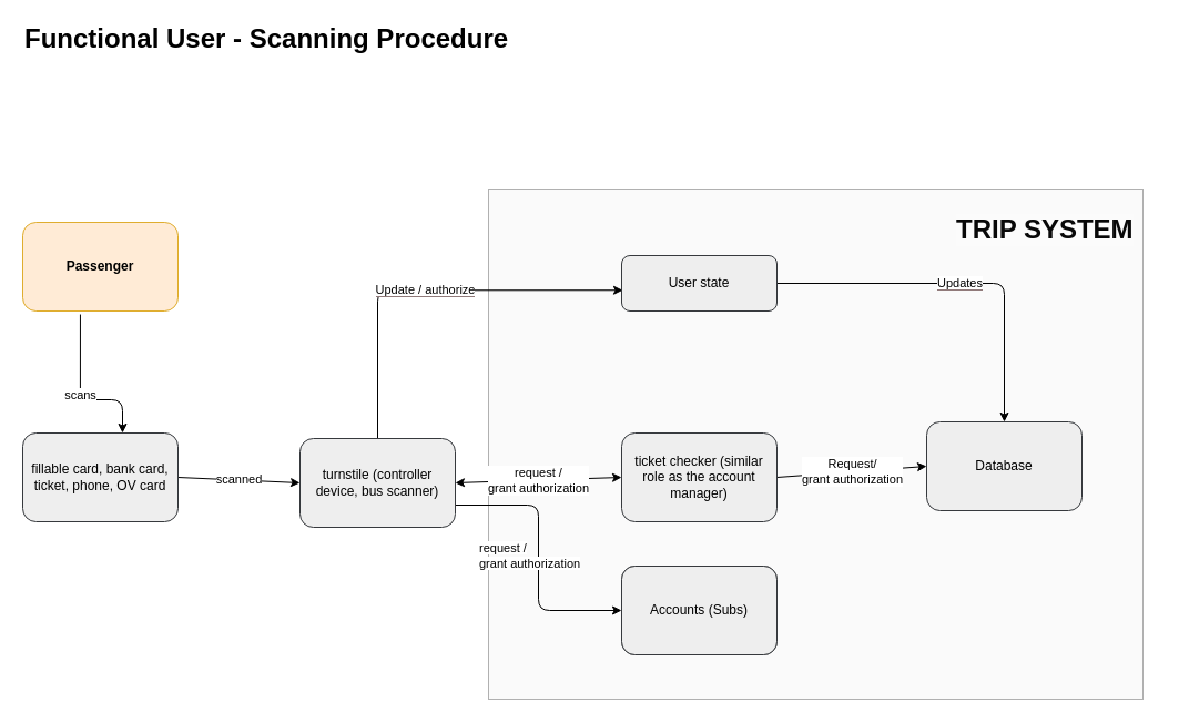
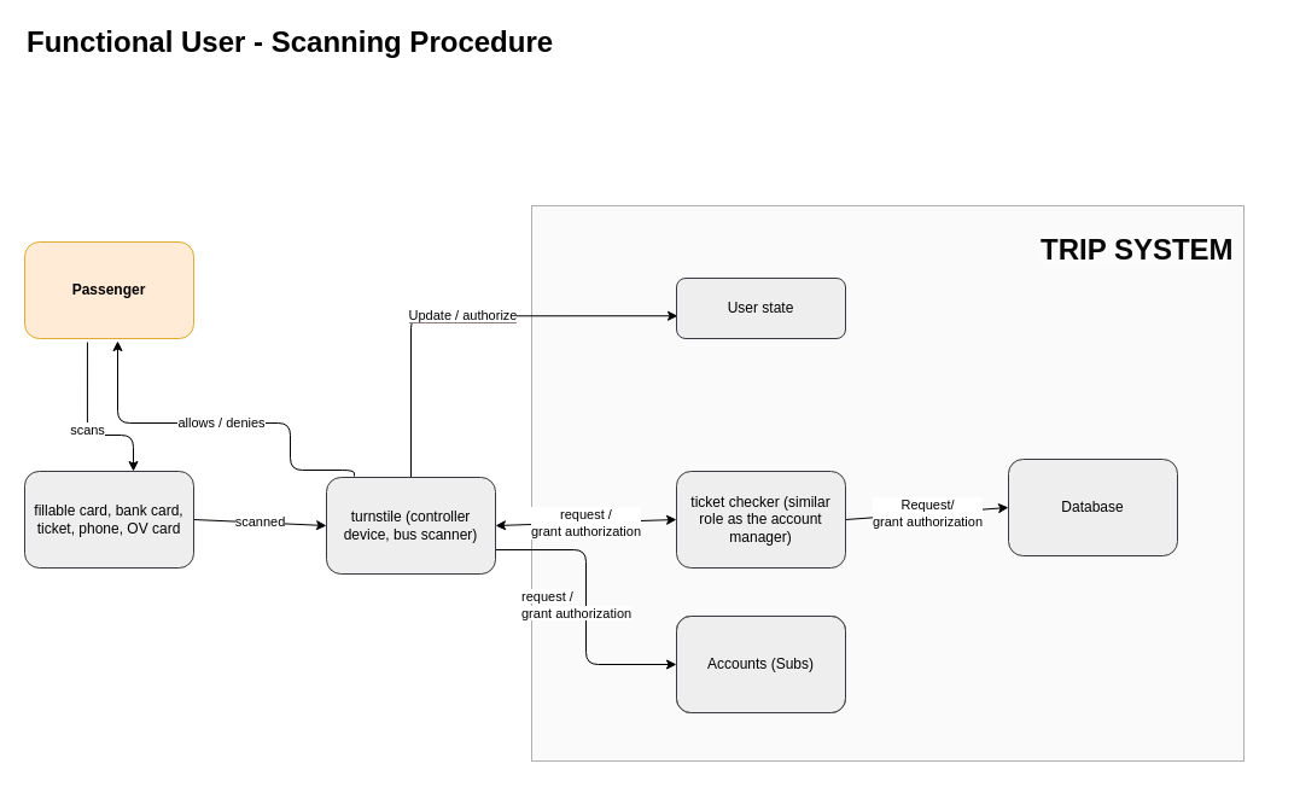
- <mxCell id="16" value="&lt;span style=&quot;background-color: rgb(255, 255, 255);&quot;&gt;Updates&lt;/span&gt;" style="edgeStyle=orthogonalEdgeStyle;html=1;exitX=1;exitY=0.5;exitDx=0;exitDy=0;labelBackgroundColor=#907a7a;strokeColor=#000000;fontColor=#000000;startArrow=none;startFill=0;" parent="1" source="17" target="20" edge="1"><mxGeometry relative="1" as="geometry" /></mxCell>
+ <mxCell id="5" value="allows / denies" style="edgeStyle=orthogonalEdgeStyle;html=1;exitX=0.164;exitY=-0.012;exitDx=0;exitDy=0;startArrow=none;startFill=0;endArrow=classic;endFill=1;entryX=0.55;entryY=1.025;entryDx=0;entryDy=0;entryPerimeter=0;exitPerimeter=0;" parent="1" source="13" target="15" edge="1"><mxGeometry relative="1" as="geometry"><mxPoint x="-120" y="390" as="targetPoint" /><Array as="points"><mxPoint x="240" y="389" /><mxPoint x="240" y="350" /><mxPoint x="97" y="350" /></Array><mxPoint x="340" y="390" as="sourcePoint" /></mxGeometry></mxCell>
